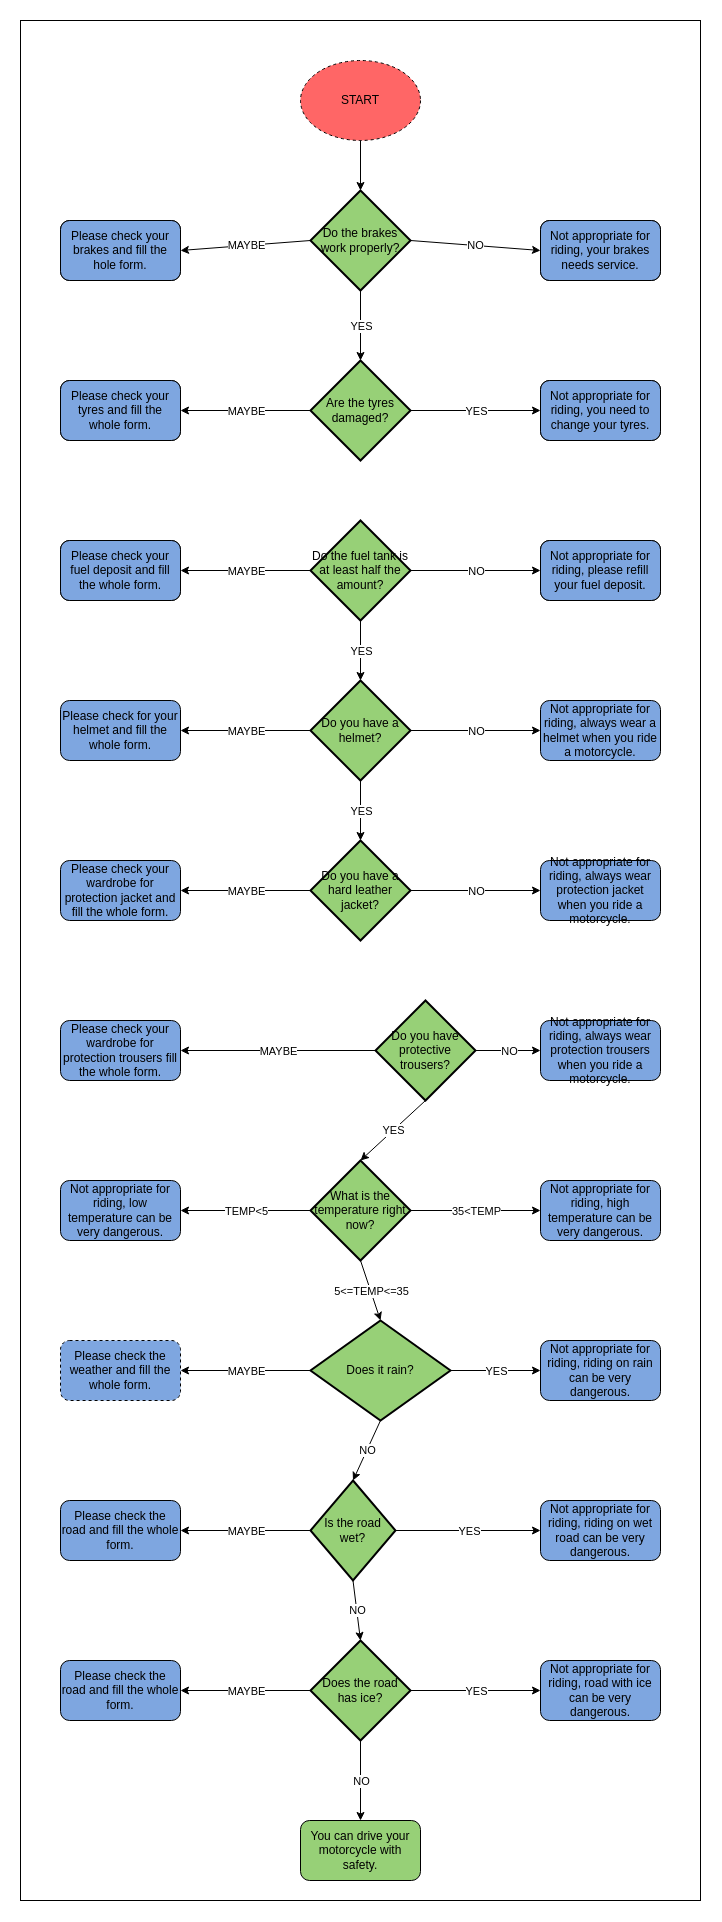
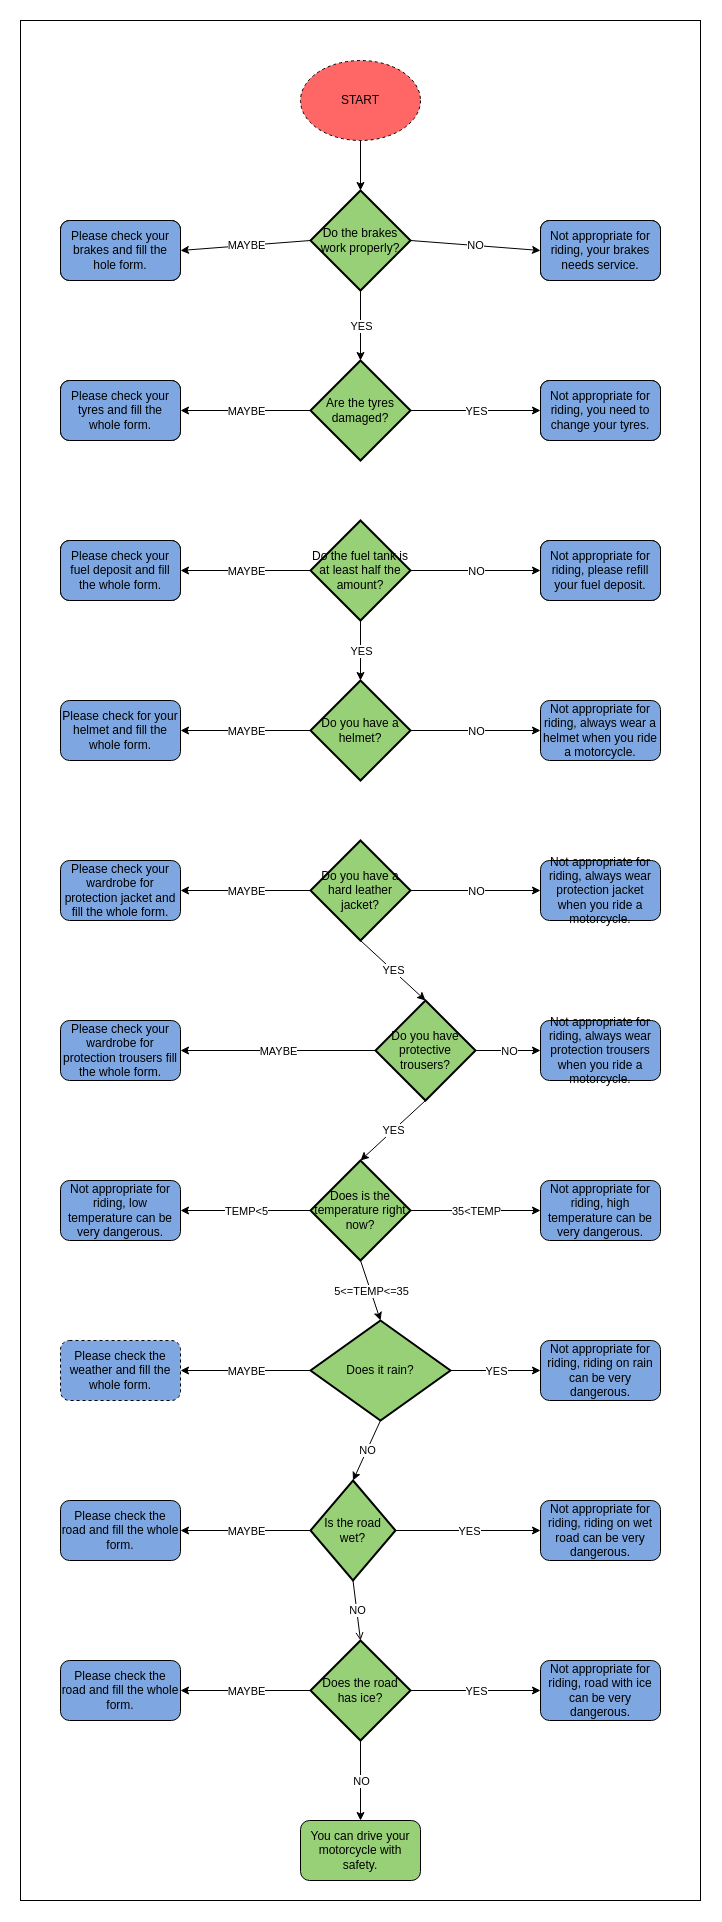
- <mxCell id="7" value="" style="endArrow=classic;html=1;exitX=0.5;exitY=1;exitDx=0;exitDy=0;entryX=0.5;entryY=0;entryDx=0;entryDy=0;exitPerimeter=0;entryPerimeter=0;" edge="1" parent="1" source="87" target="88"><mxGeometry relative="1" as="geometry"><mxPoint x="360" y="760" as="sourcePoint" /><mxPoint x="360" y="860" as="targetPoint" /></mxGeometry></mxCell>
- <mxCell id="8" value="YES" style="edgeLabel;resizable=0;html=1;align=center;verticalAlign=middle;" connectable="0" vertex="1" parent="7"><mxGeometry relative="1" as="geometry" /></mxCell>
+ <mxCell id="9" value="" style="endArrow=classic;html=1;exitX=0.5;exitY=1;exitDx=0;exitDy=0;entryX=0.5;entryY=0;entryDx=0;entryDy=0;exitPerimeter=0;entryPerimeter=0;" edge="1" parent="1" source="88" target="89"><mxGeometry relative="1" as="geometry"><mxPoint x="360" y="920" as="sourcePoint" /><mxPoint x="360" y="1020" as="targetPoint" /></mxGeometry></mxCell>
+ <mxCell id="10" value="YES" style="edgeLabel;resizable=0;html=1;align=center;verticalAlign=middle;" connectable="0" vertex="1" parent="9"><mxGeometry relative="1" as="geometry" /></mxCell>
- <mxCell id="90" value="What is the temperature right now?" style="strokeWidth=2;html=1;shape=mxgraph.flowchart.decision;whiteSpace=wrap;fillColor=#97D077;" vertex="1" parent="1"><mxGeometry x="310" y="1160" width="100" height="100" as="geometry" /></mxCell>
+ <mxCell id="90" value="Does is the temperature right now?" style="strokeWidth=2;html=1;shape=mxgraph.flowchart.decision;whiteSpace=wrap;fillColor=#97D077;" vertex="1" parent="1"><mxGeometry x="310" y="1160" width="100" height="100" as="geometry" /></mxCell>
- <mxCell id="17" value="" style="endArrow=classic;html=1;exitX=0.5;exitY=1;exitDx=0;exitDy=0;entryX=0.5;entryY=0;entryDx=0;entryDy=0;exitPerimeter=0;entryPerimeter=0;" edge="1" parent="1" source="92" target="93"><mxGeometry relative="1" as="geometry"><mxPoint x="360" y="1560" as="sourcePoint" /><mxPoint x="360" y="1660" as="targetPoint" /></mxGeometry></mxCell>
+ <mxCell id="17" value="" style="endArrow=open;html=1;exitX=0.5;exitY=1;exitDx=0;exitDy=0;entryX=0.5;entryY=0;entryDx=0;entryDy=0;exitPerimeter=0;entryPerimeter=0;" edge="1" parent="1" source="92" target="93"><mxGeometry relative="1" as="geometry"><mxPoint x="360" y="1560" as="sourcePoint" /><mxPoint x="360" y="1660" as="targetPoint" /></mxGeometry></mxCell>
